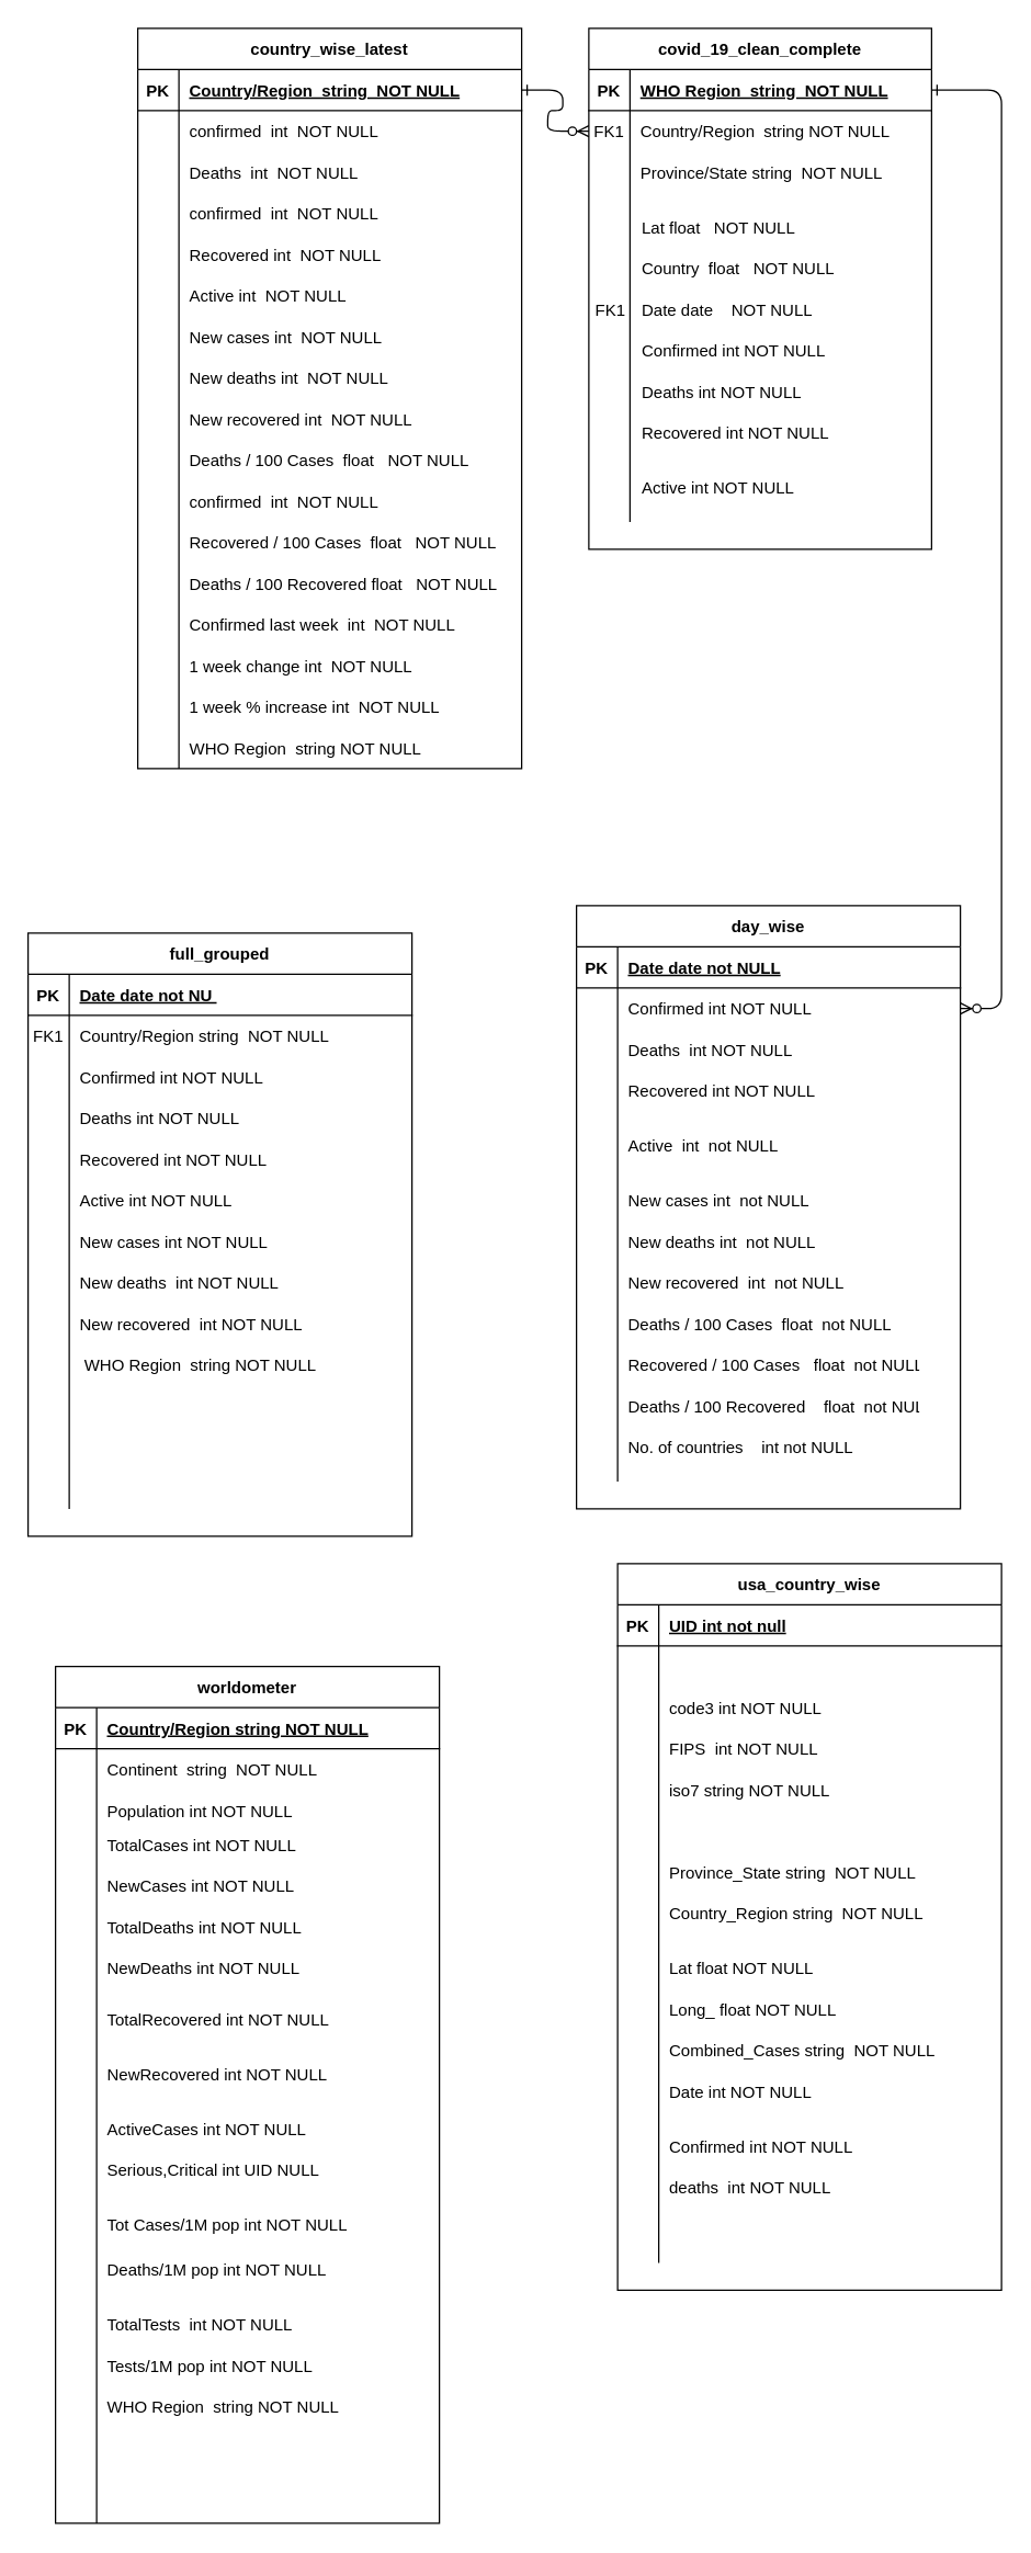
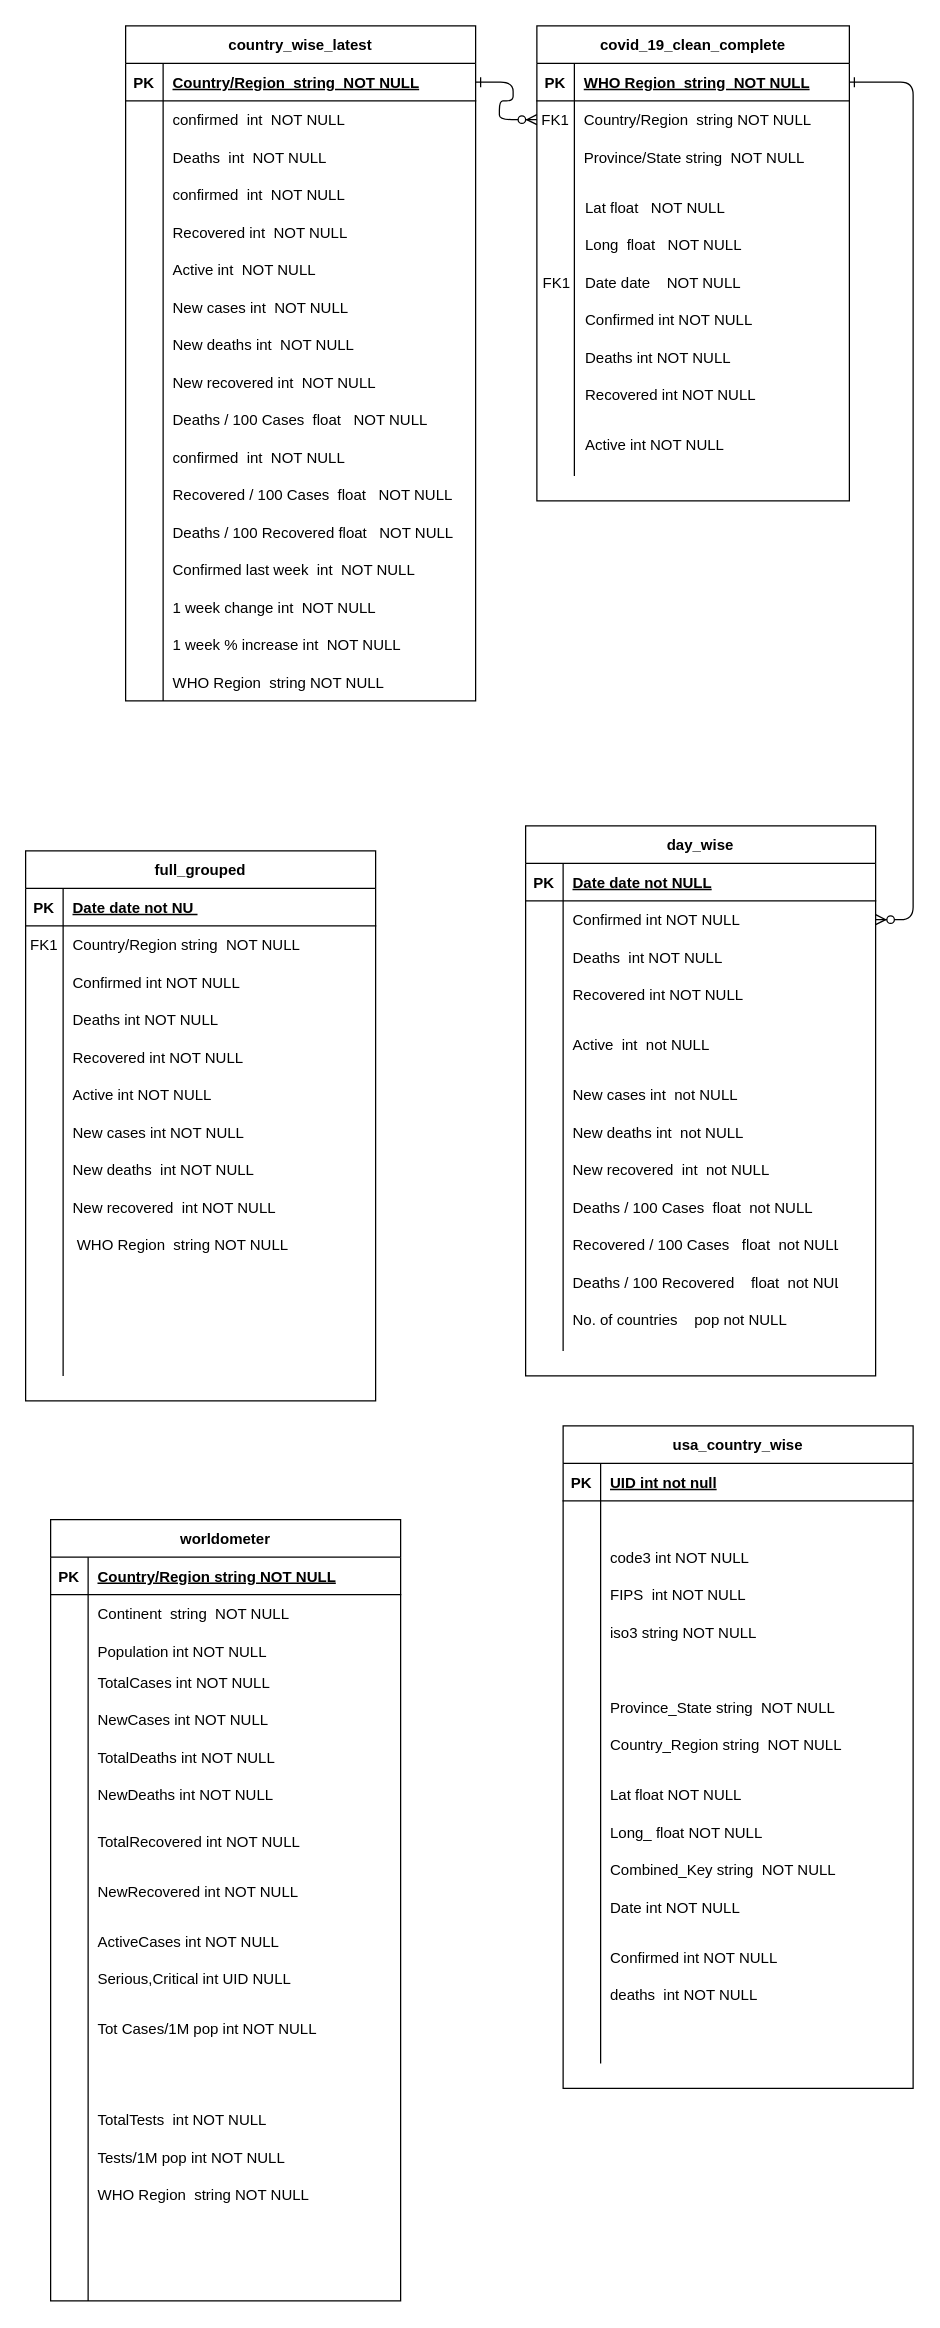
- <mxCell id="131" value="Country  float   NOT NULL" style="shape=partialRectangle;overflow=hidden;connectable=0;fillColor=none;top=0;left=0;bottom=0;right=0;align=left;spacingLeft=6;" vertex="1" parent="1"><mxGeometry x="460" y="180" width="220" height="30" as="geometry"><mxRectangle width="220" height="30" as="alternateBounds" /></mxGeometry></mxCell>
+ <mxCell id="131" value="Long  float   NOT NULL" style="shape=partialRectangle;overflow=hidden;connectable=0;fillColor=none;top=0;left=0;bottom=0;right=0;align=left;spacingLeft=6;" vertex="1" parent="1"><mxGeometry x="460" y="180" width="220" height="30" as="geometry"><mxRectangle width="220" height="30" as="alternateBounds" /></mxGeometry></mxCell>
- <mxCell id="146" value="No. of countries    int not NULL" style="shape=partialRectangle;overflow=hidden;connectable=0;fillColor=none;top=0;left=0;bottom=0;right=0;align=left;spacingLeft=6;" vertex="1" parent="1"><mxGeometry x="450" y="1040" width="220" height="30" as="geometry"><mxRectangle width="220" height="30" as="alternateBounds" /></mxGeometry></mxCell>
+ <mxCell id="146" value="No. of countries    pop not NULL" style="shape=partialRectangle;overflow=hidden;connectable=0;fillColor=none;top=0;left=0;bottom=0;right=0;align=left;spacingLeft=6;" vertex="1" parent="1"><mxGeometry x="450" y="1040" width="220" height="30" as="geometry"><mxRectangle width="220" height="30" as="alternateBounds" /></mxGeometry></mxCell>
- <mxCell id="209" value="iso7 string NOT NULL" style="shape=partialRectangle;overflow=hidden;connectable=0;fillColor=none;top=0;left=0;bottom=0;right=0;align=left;spacingLeft=6;" vertex="1" parent="207"><mxGeometry x="30" width="250" height="30" as="geometry"><mxRectangle width="250" height="30" as="alternateBounds" /></mxGeometry></mxCell>
+ <mxCell id="209" value="iso3 string NOT NULL" style="shape=partialRectangle;overflow=hidden;connectable=0;fillColor=none;top=0;left=0;bottom=0;right=0;align=left;spacingLeft=6;" vertex="1" parent="207"><mxGeometry x="30" width="250" height="30" as="geometry"><mxRectangle width="250" height="30" as="alternateBounds" /></mxGeometry></mxCell>
- <mxCell id="249" value="Combined_Cases string  NOT NULL" style="shape=partialRectangle;overflow=hidden;connectable=0;fillColor=none;top=0;left=0;bottom=0;right=0;align=left;spacingLeft=6;" vertex="1" parent="1"><mxGeometry x="480" y="1480" width="250" height="30" as="geometry"><mxRectangle width="250" height="30" as="alternateBounds" /></mxGeometry></mxCell>
+ <mxCell id="249" value="Combined_Key string  NOT NULL" style="shape=partialRectangle;overflow=hidden;connectable=0;fillColor=none;top=0;left=0;bottom=0;right=0;align=left;spacingLeft=6;" vertex="1" parent="1"><mxGeometry x="480" y="1480" width="250" height="30" as="geometry"><mxRectangle width="250" height="30" as="alternateBounds" /></mxGeometry></mxCell>
- <mxCell id="302" value="Deaths/1M pop int NOT NULL" style="shape=partialRectangle;overflow=hidden;connectable=0;fillColor=none;top=0;left=0;bottom=0;right=0;align=left;spacingLeft=6;" vertex="1" parent="1"><mxGeometry x="70" y="1640" width="250" height="30" as="geometry"><mxRectangle width="250" height="30" as="alternateBounds" /></mxGeometry></mxCell>
